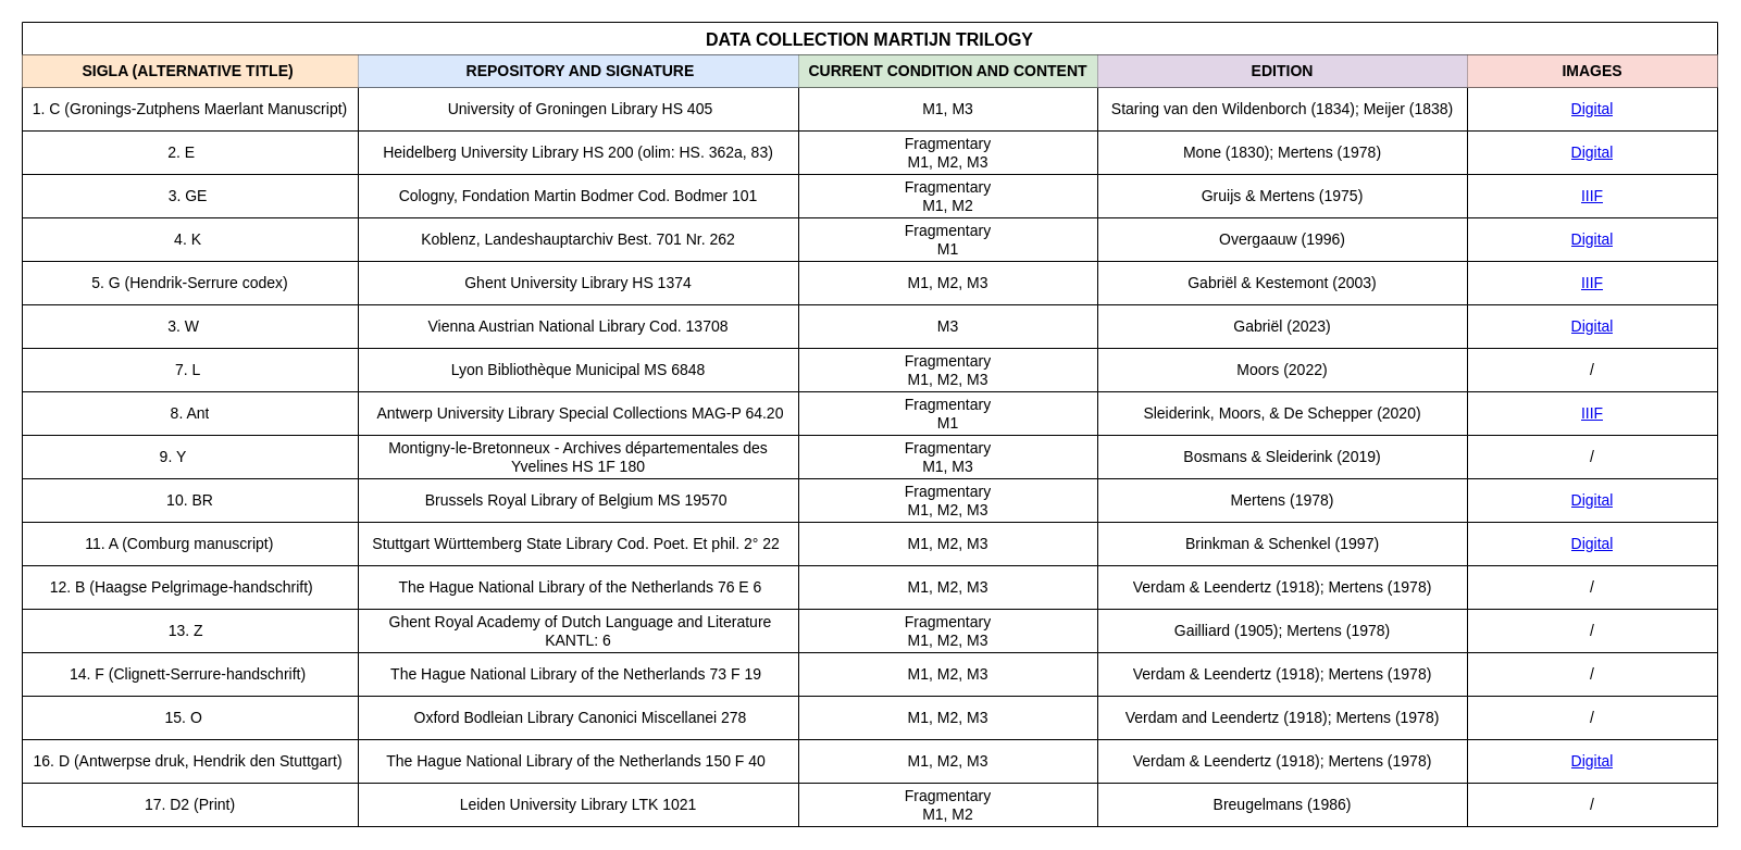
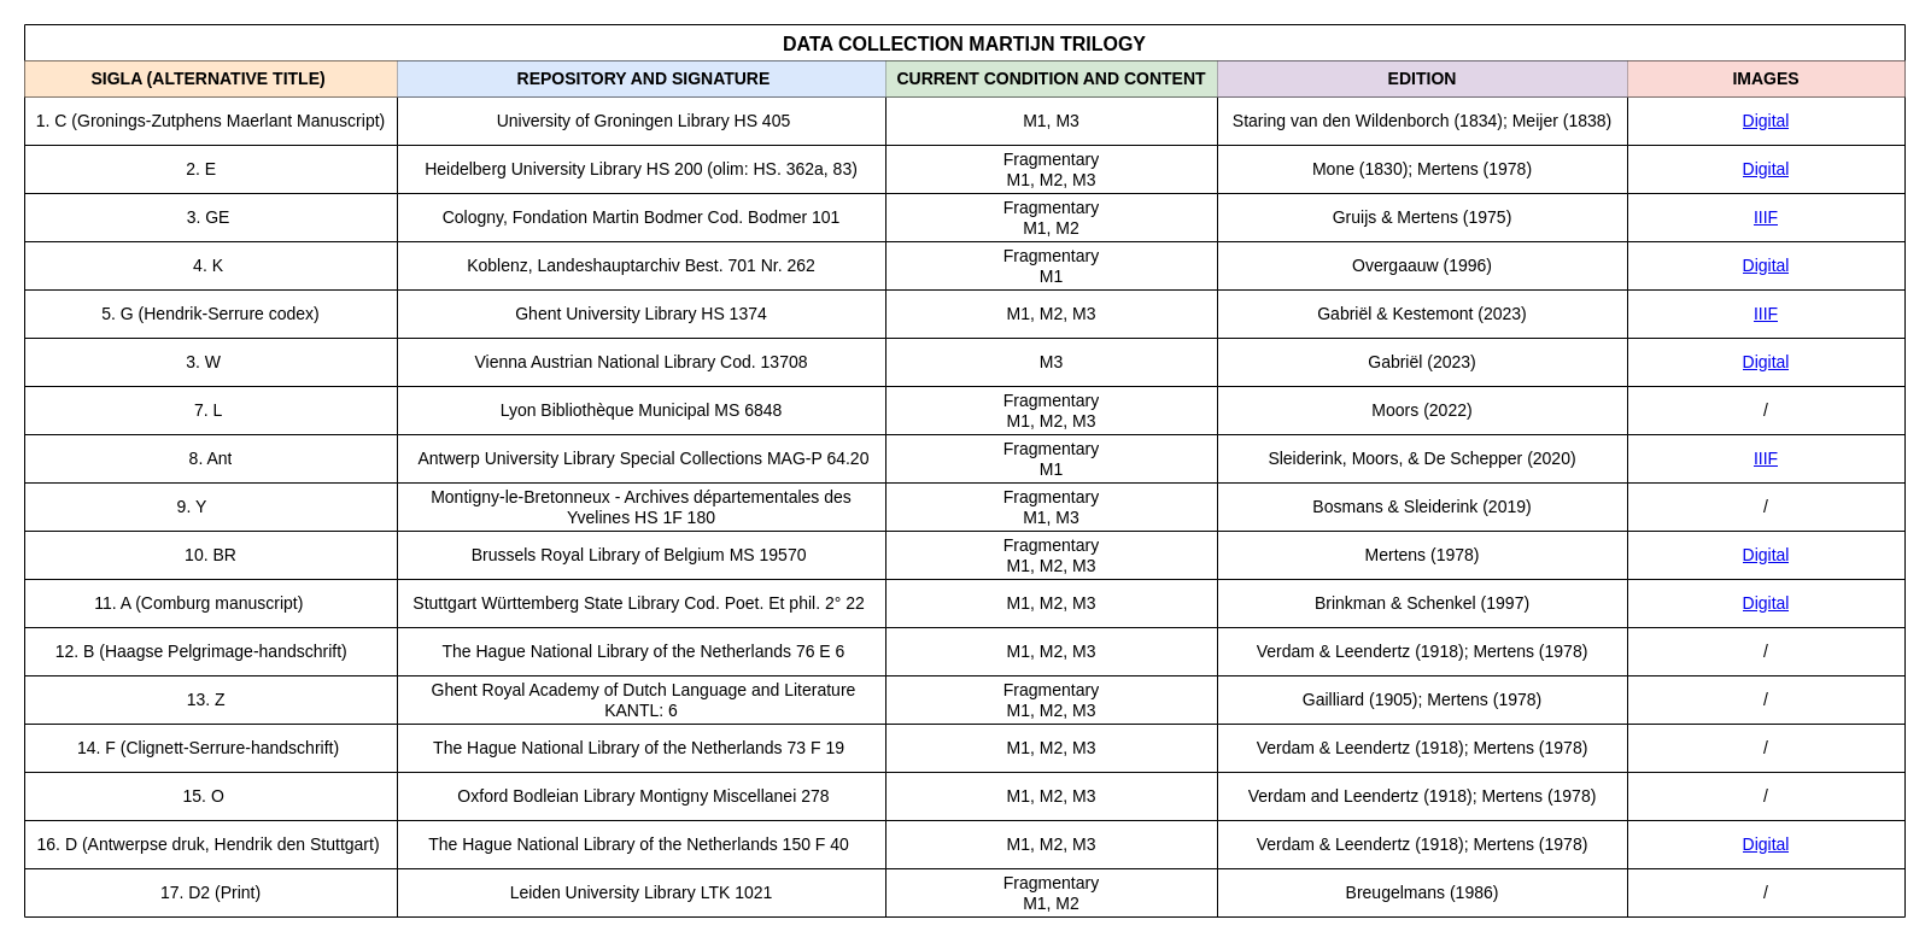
- <mxCell id="37" value="Gabriël &amp; Kestemont (2003)" style="shape=partialRectangle;connectable=0;strokeColor=inherit;overflow=hidden;fillColor=none;top=0;left=0;bottom=0;right=0;pointerEvents=1;fontSize=14;align=center;labelBorderColor=none;whiteSpace=wrap;" parent="33" vertex="1"><mxGeometry x="989" width="340" height="40" as="geometry"><mxRectangle width="340" height="40" as="alternateBounds" /></mxGeometry></mxCell>
+ <mxCell id="37" value="Gabriël &amp; Kestemont (2023)" style="shape=partialRectangle;connectable=0;strokeColor=inherit;overflow=hidden;fillColor=none;top=0;left=0;bottom=0;right=0;pointerEvents=1;fontSize=14;align=center;labelBorderColor=none;whiteSpace=wrap;" parent="33" vertex="1"><mxGeometry x="989" width="340" height="40" as="geometry"><mxRectangle width="340" height="40" as="alternateBounds" /></mxGeometry></mxCell>
- <mxCell id="95" value=" Oxford Bodleian Library Canonici Miscellanei 278" style="shape=partialRectangle;connectable=0;strokeColor=inherit;overflow=hidden;fillColor=none;top=0;left=0;bottom=0;right=0;pointerEvents=1;fontSize=14;align=center;labelBorderColor=none;whiteSpace=wrap;" parent="93" vertex="1"><mxGeometry x="309" width="405" height="40" as="geometry"><mxRectangle width="405" height="40" as="alternateBounds" /></mxGeometry></mxCell>
+ <mxCell id="95" value=" Oxford Bodleian Library Montigny Miscellanei 278" style="shape=partialRectangle;connectable=0;strokeColor=inherit;overflow=hidden;fillColor=none;top=0;left=0;bottom=0;right=0;pointerEvents=1;fontSize=14;align=center;labelBorderColor=none;whiteSpace=wrap;" parent="93" vertex="1"><mxGeometry x="309" width="405" height="40" as="geometry"><mxRectangle width="405" height="40" as="alternateBounds" /></mxGeometry></mxCell>
